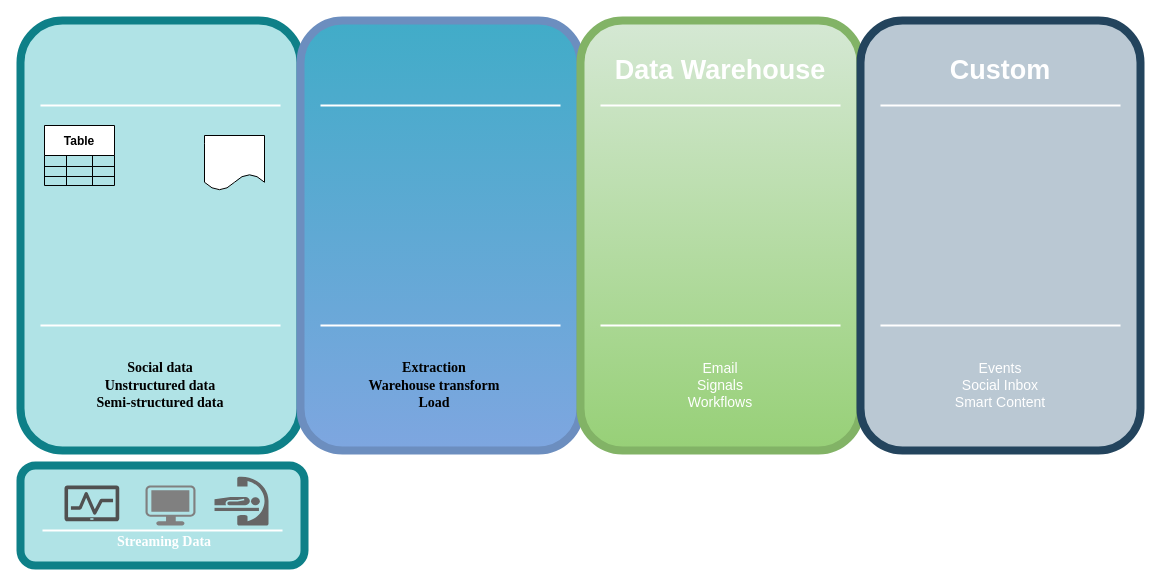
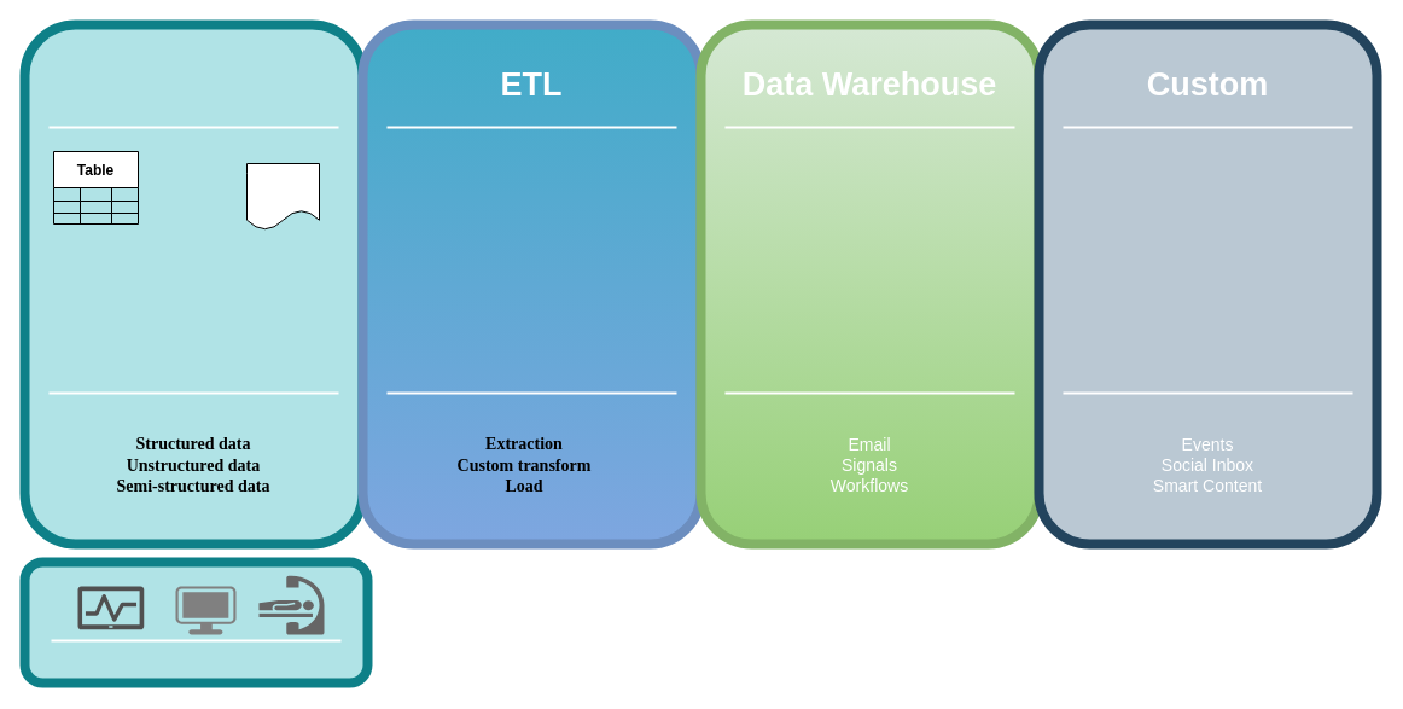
+ <mxCell id="7" value="ETL" style="text;html=1;strokeColor=none;fillColor=none;align=center;verticalAlign=middle;whiteSpace=wrap;rounded=0;shadow=0;fontSize=27;fontColor=#FFFFFF;fontStyle=1" parent="1" vertex="1"><mxGeometry x="300" y="40" width="280" height="60" as="geometry" /></mxCell>
- <mxCell id="3" value="&lt;font face=&quot;Georgia&quot;&gt;&lt;b&gt;&lt;font color=&quot;#000000&quot;&gt;Social data&lt;/font&gt;&lt;br&gt;&lt;/b&gt;&lt;/font&gt;&lt;div&gt;&lt;font face=&quot;Georgia&quot;&gt;&lt;b&gt;&lt;font color=&quot;#000000&quot;&gt;Unstructured data&lt;/font&gt; &lt;br&gt;&lt;/b&gt;&lt;/font&gt;&lt;/div&gt;&lt;div&gt;&lt;font face=&quot;Georgia&quot;&gt;&lt;b&gt;&lt;font color=&quot;#000000&quot;&gt;Semi-structured data&lt;/font&gt;&lt;/b&gt;&lt;/font&gt;&lt;/div&gt;" style="text;html=1;strokeColor=none;fillColor=none;align=center;verticalAlign=middle;whiteSpace=wrap;rounded=0;shadow=0;fontSize=14;fontColor=#FFFFFF;" parent="1" vertex="1"><mxGeometry x="20" y="340" width="280" height="90" as="geometry" /></mxCell>
+ <mxCell id="3" value="&lt;font face=&quot;Georgia&quot;&gt;&lt;b&gt;&lt;font color=&quot;#000000&quot;&gt;Structured data&lt;/font&gt;&lt;br&gt;&lt;/b&gt;&lt;/font&gt;&lt;div&gt;&lt;font face=&quot;Georgia&quot;&gt;&lt;b&gt;&lt;font color=&quot;#000000&quot;&gt;Unstructured data&lt;/font&gt; &lt;br&gt;&lt;/b&gt;&lt;/font&gt;&lt;/div&gt;&lt;div&gt;&lt;font face=&quot;Georgia&quot;&gt;&lt;b&gt;&lt;font color=&quot;#000000&quot;&gt;Semi-structured data&lt;/font&gt;&lt;/b&gt;&lt;/font&gt;&lt;/div&gt;" style="text;html=1;strokeColor=none;fillColor=none;align=center;verticalAlign=middle;whiteSpace=wrap;rounded=0;shadow=0;fontSize=14;fontColor=#FFFFFF;" parent="1" vertex="1"><mxGeometry x="20" y="340" width="280" height="90" as="geometry" /></mxCell>
- <mxCell id="20" value="&lt;div&gt;&lt;font color=&quot;#000000&quot;&gt;&lt;b&gt;&lt;font face=&quot;Georgia&quot;&gt;Extraction&lt;br&gt;&lt;/font&gt;&lt;/b&gt;&lt;/font&gt;&lt;/div&gt;&lt;div&gt;&lt;font color=&quot;#000000&quot;&gt;&lt;b&gt;&lt;font face=&quot;Georgia&quot;&gt;Warehouse transform&lt;/font&gt;&lt;/b&gt;&lt;/font&gt;&lt;/div&gt;&lt;div&gt;&lt;font color=&quot;#000000&quot;&gt;&lt;b&gt;&lt;font face=&quot;Georgia&quot;&gt;Load&lt;/font&gt;&lt;/b&gt;&lt;/font&gt;&lt;br&gt;&lt;/div&gt;" style="text;html=1;strokeColor=none;fillColor=none;align=center;verticalAlign=middle;whiteSpace=wrap;rounded=0;shadow=0;fontSize=14;fontColor=#FFFFFF;" vertex="1" parent="1"><mxGeometry x="294" y="340" width="280" height="90" as="geometry" /></mxCell>
+ <mxCell id="20" value="&lt;div&gt;&lt;font color=&quot;#000000&quot;&gt;&lt;b&gt;&lt;font face=&quot;Georgia&quot;&gt;Extraction&lt;br&gt;&lt;/font&gt;&lt;/b&gt;&lt;/font&gt;&lt;/div&gt;&lt;div&gt;&lt;font color=&quot;#000000&quot;&gt;&lt;b&gt;&lt;font face=&quot;Georgia&quot;&gt;Custom transform&lt;/font&gt;&lt;/b&gt;&lt;/font&gt;&lt;/div&gt;&lt;div&gt;&lt;font color=&quot;#000000&quot;&gt;&lt;b&gt;&lt;font face=&quot;Georgia&quot;&gt;Load&lt;/font&gt;&lt;/b&gt;&lt;/font&gt;&lt;br&gt;&lt;/div&gt;" style="text;html=1;strokeColor=none;fillColor=none;align=center;verticalAlign=middle;whiteSpace=wrap;rounded=0;shadow=0;fontSize=14;fontColor=#FFFFFF;" vertex="1" parent="1"><mxGeometry x="294" y="340" width="280" height="90" as="geometry" /></mxCell>
- <mxCell id="40" value="&lt;div&gt;&lt;b&gt;&lt;font face=&quot;Tahoma&quot;&gt;Streaming Data&lt;/font&gt;&lt;/b&gt;&lt;/div&gt;&lt;div&gt;&lt;b&gt;&lt;font face=&quot;Tahoma&quot;&gt;&lt;br&gt;&lt;/font&gt;&lt;/b&gt;&lt;/div&gt;" style="text;html=1;strokeColor=none;fillColor=none;align=center;verticalAlign=middle;whiteSpace=wrap;rounded=0;shadow=0;fontSize=14;fontColor=#FFFFFF;" vertex="1" parent="1"><mxGeometry x="24" y="535" width="280" height="30" as="geometry" /></mxCell>
